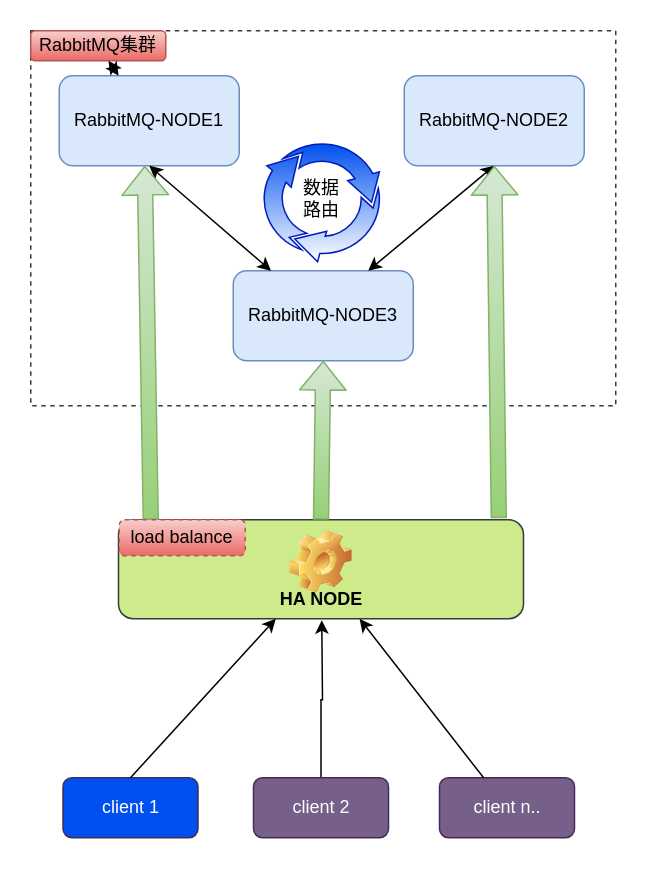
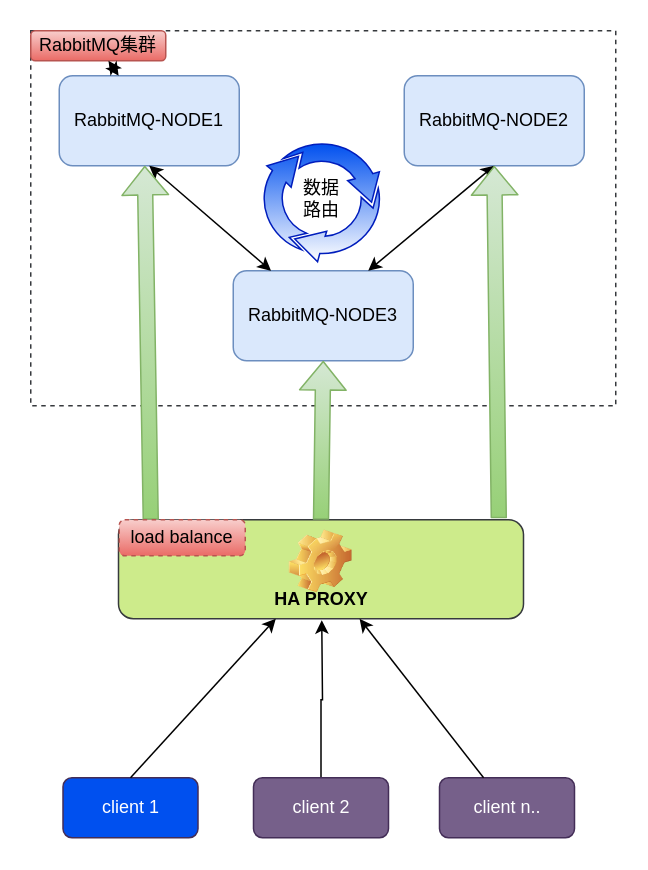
- <mxCell id="13" value="HA NODE&lt;br&gt;" style="label;whiteSpace=wrap;html=1;align=center;verticalAlign=bottom;spacingLeft=0;spacingBottom=4;imageAlign=center;imageVerticalAlign=top;image=img/clipart/Gear_128x128.png;fillColor=#cdeb8b;strokeColor=#36393d;" parent="1" vertex="1"><mxGeometry x="78.5" y="346" width="270" height="66" as="geometry" /></mxCell>
+ <mxCell id="13" value="HA PROXY&lt;br&gt;" style="label;whiteSpace=wrap;html=1;align=center;verticalAlign=bottom;spacingLeft=0;spacingBottom=4;imageAlign=center;imageVerticalAlign=top;image=img/clipart/Gear_128x128.png;fillColor=#cdeb8b;strokeColor=#36393d;" parent="1" vertex="1"><mxGeometry x="78.5" y="346" width="270" height="66" as="geometry" /></mxCell>
